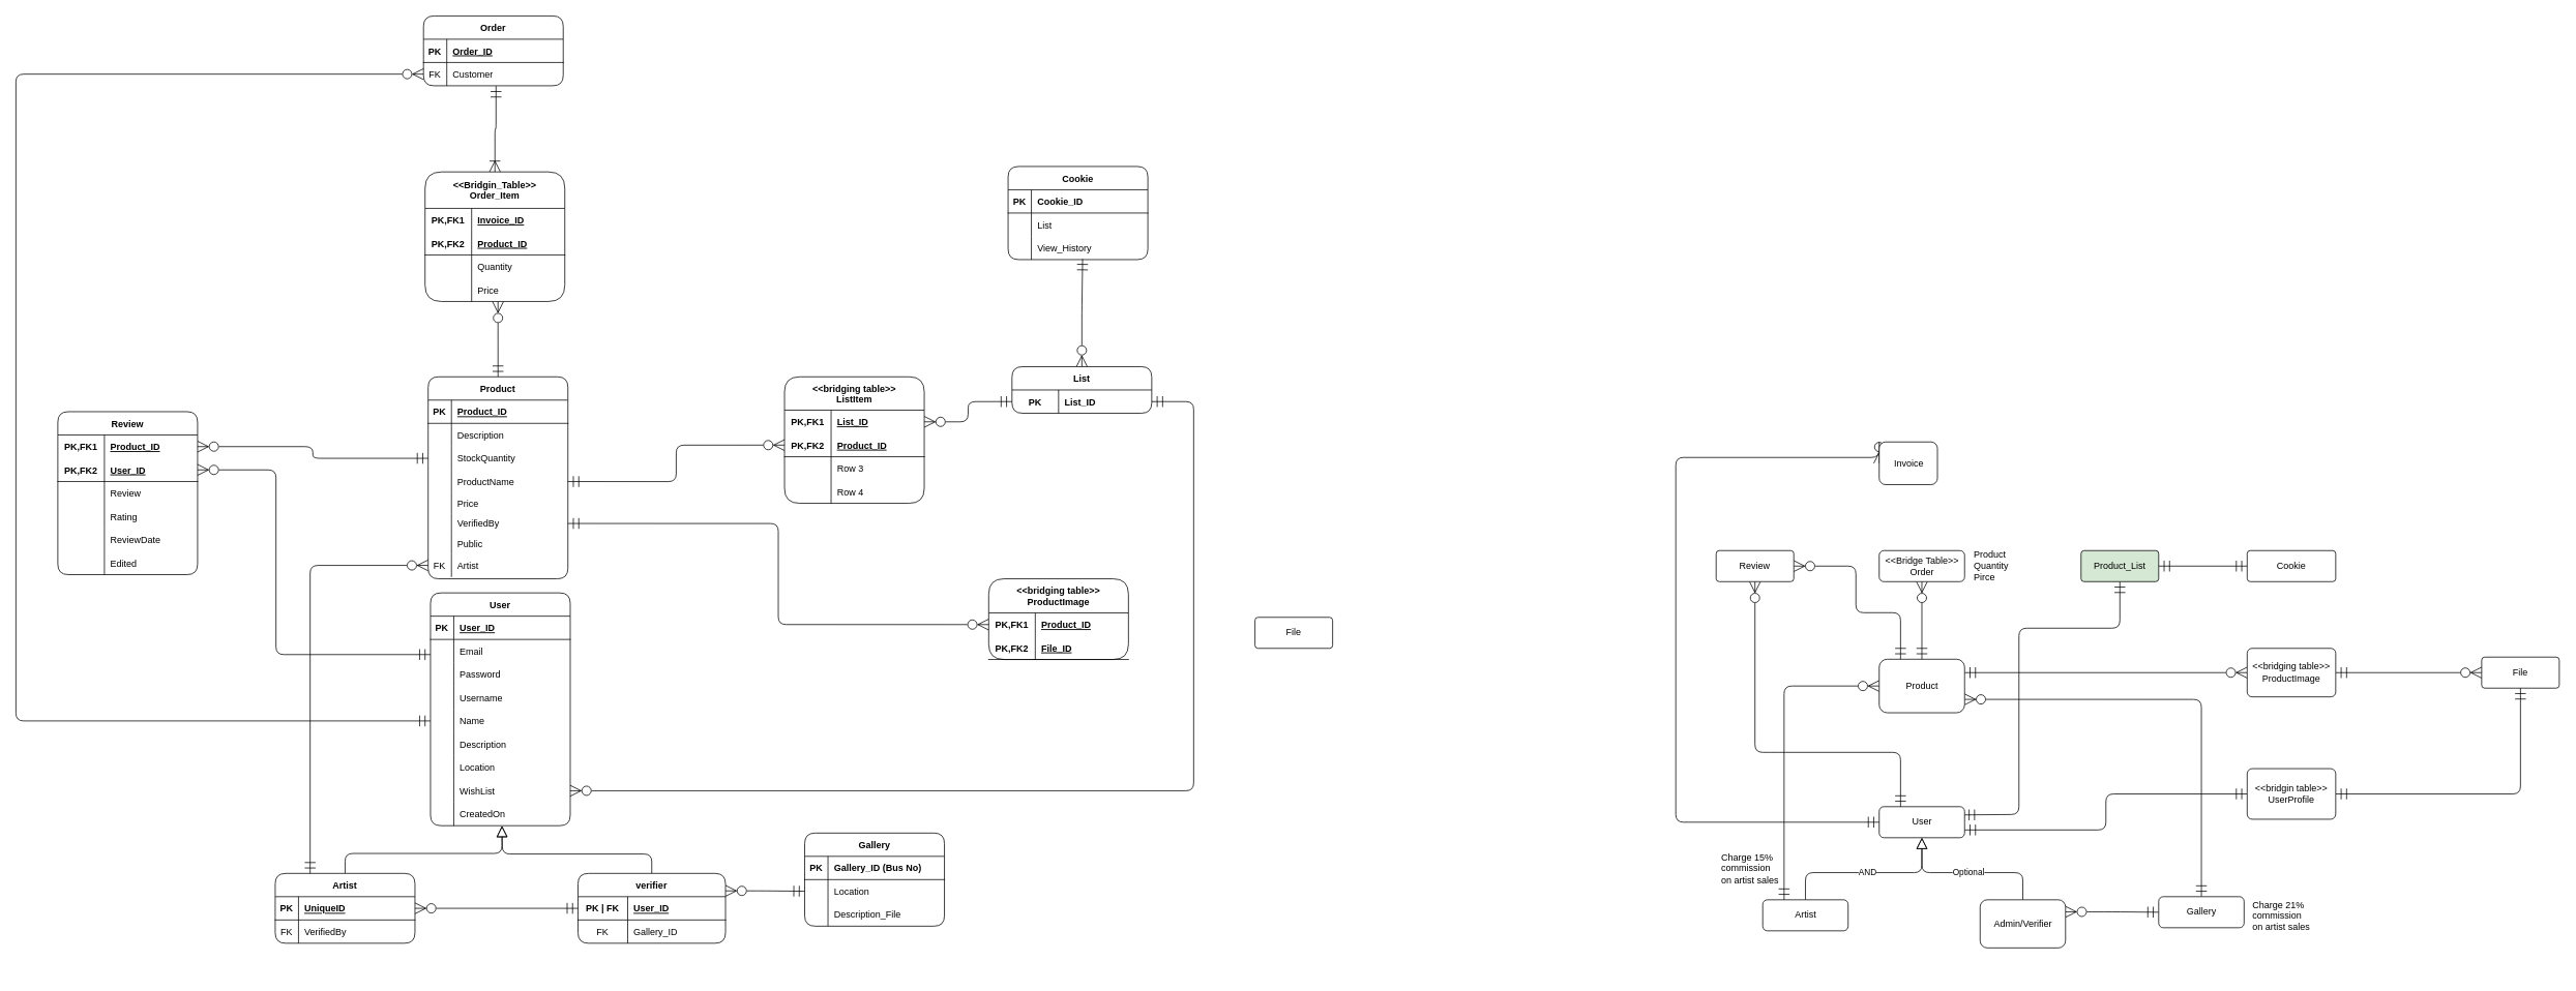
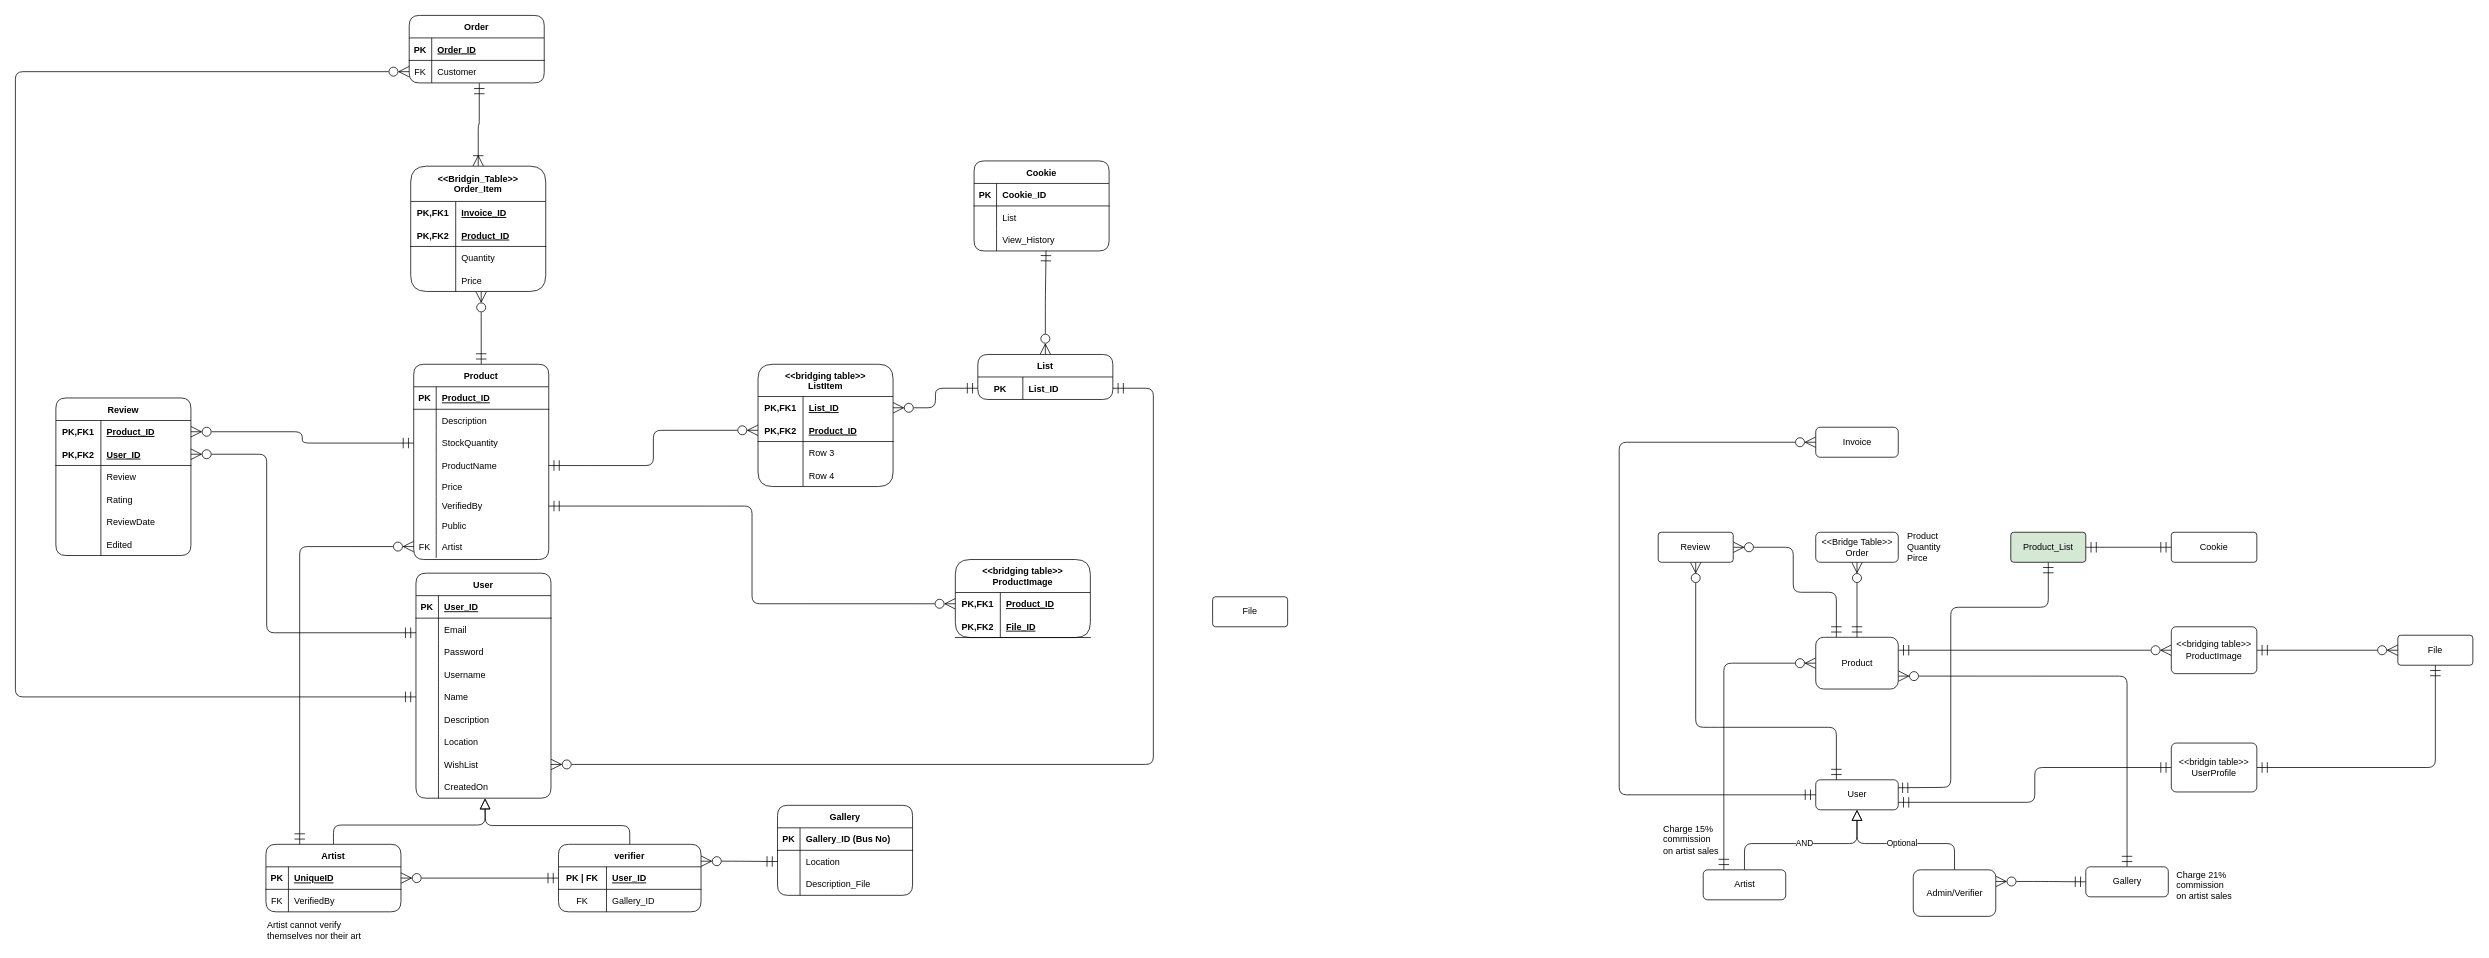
- <mxCell id="46" value="Invoice" style="html=1;rounded=1;" parent="1" vertex="1"><mxGeometry x="2420" y="569" width="75" height="55" as="geometry" /></mxCell>
+ <mxCell id="46" value="Invoice" style="html=1;rounded=1;" parent="1" vertex="1"><mxGeometry x="2420" y="569" width="110" height="40" as="geometry" /></mxCell>
+ <mxCell id="67" value="Artist cannot verify &lt;br&gt;themselves nor their art" style="text;html=1;align=left;verticalAlign=middle;resizable=0;points=[];autosize=1;strokeColor=none;fillColor=none;" parent="1" vertex="1"><mxGeometry x="354" y="1225" width="140" height="30" as="geometry" /></mxCell>
